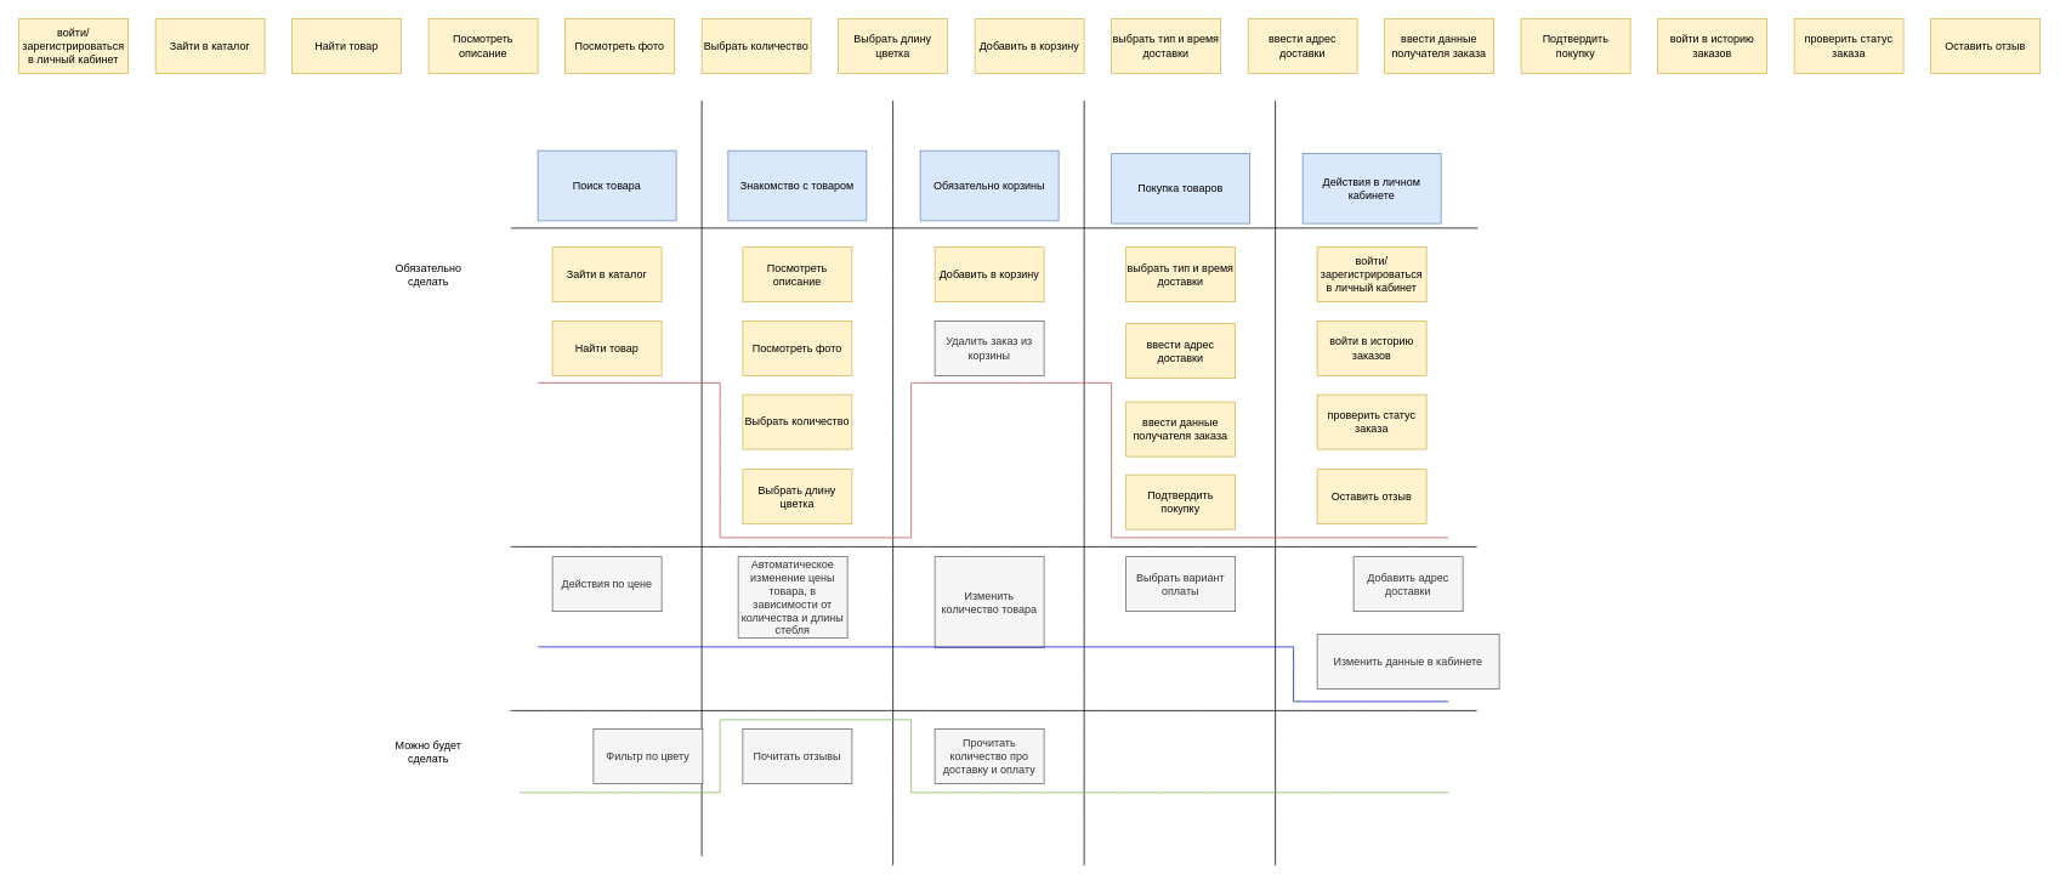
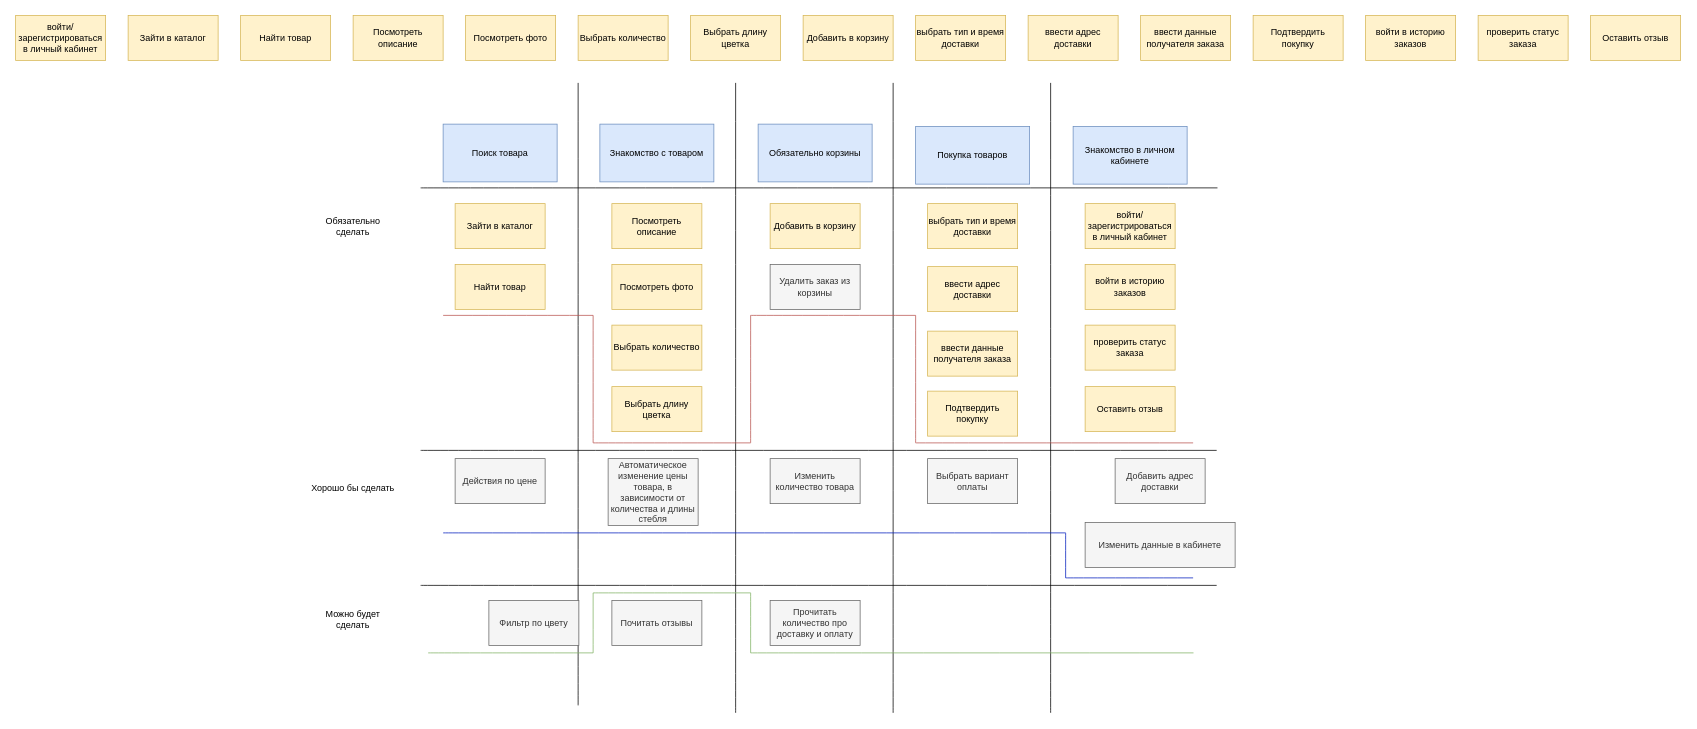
- <mxCell id="16" value="Действия в личном кабинете" style="rounded=0;whiteSpace=wrap;html=1;fillColor=#dae8fc;strokeColor=#6c8ebf;" parent="1" vertex="1"><mxGeometry x="1430" y="168" width="152" height="77" as="geometry" /></mxCell>
+ <mxCell id="16" value="Знакомство в личном кабинете" style="rounded=0;whiteSpace=wrap;html=1;fillColor=#dae8fc;strokeColor=#6c8ebf;" parent="1" vertex="1"><mxGeometry x="1430" y="168" width="152" height="77" as="geometry" /></mxCell>
+ <mxCell id="54" value="Хорошо бы сделать" style="text;html=1;align=center;verticalAlign=middle;whiteSpace=wrap;rounded=0;" vertex="1" parent="1"><mxGeometry x="410" y="615.5" width="120" height="70" as="geometry" /></mxCell>
- <mxCell id="17" value="Изменить количество товара" style="rounded=0;whiteSpace=wrap;html=1;fillColor=#f5f5f5;strokeColor=#666666;fontColor=#333333;" parent="1" vertex="1"><mxGeometry x="1026" y="611" width="120" height="100" as="geometry" /></mxCell>
+ <mxCell id="17" value="Изменить количество товара" style="rounded=0;whiteSpace=wrap;html=1;fillColor=#f5f5f5;strokeColor=#666666;fontColor=#333333;" parent="1" vertex="1"><mxGeometry x="1026" y="611" width="120" height="60" as="geometry" /></mxCell>
